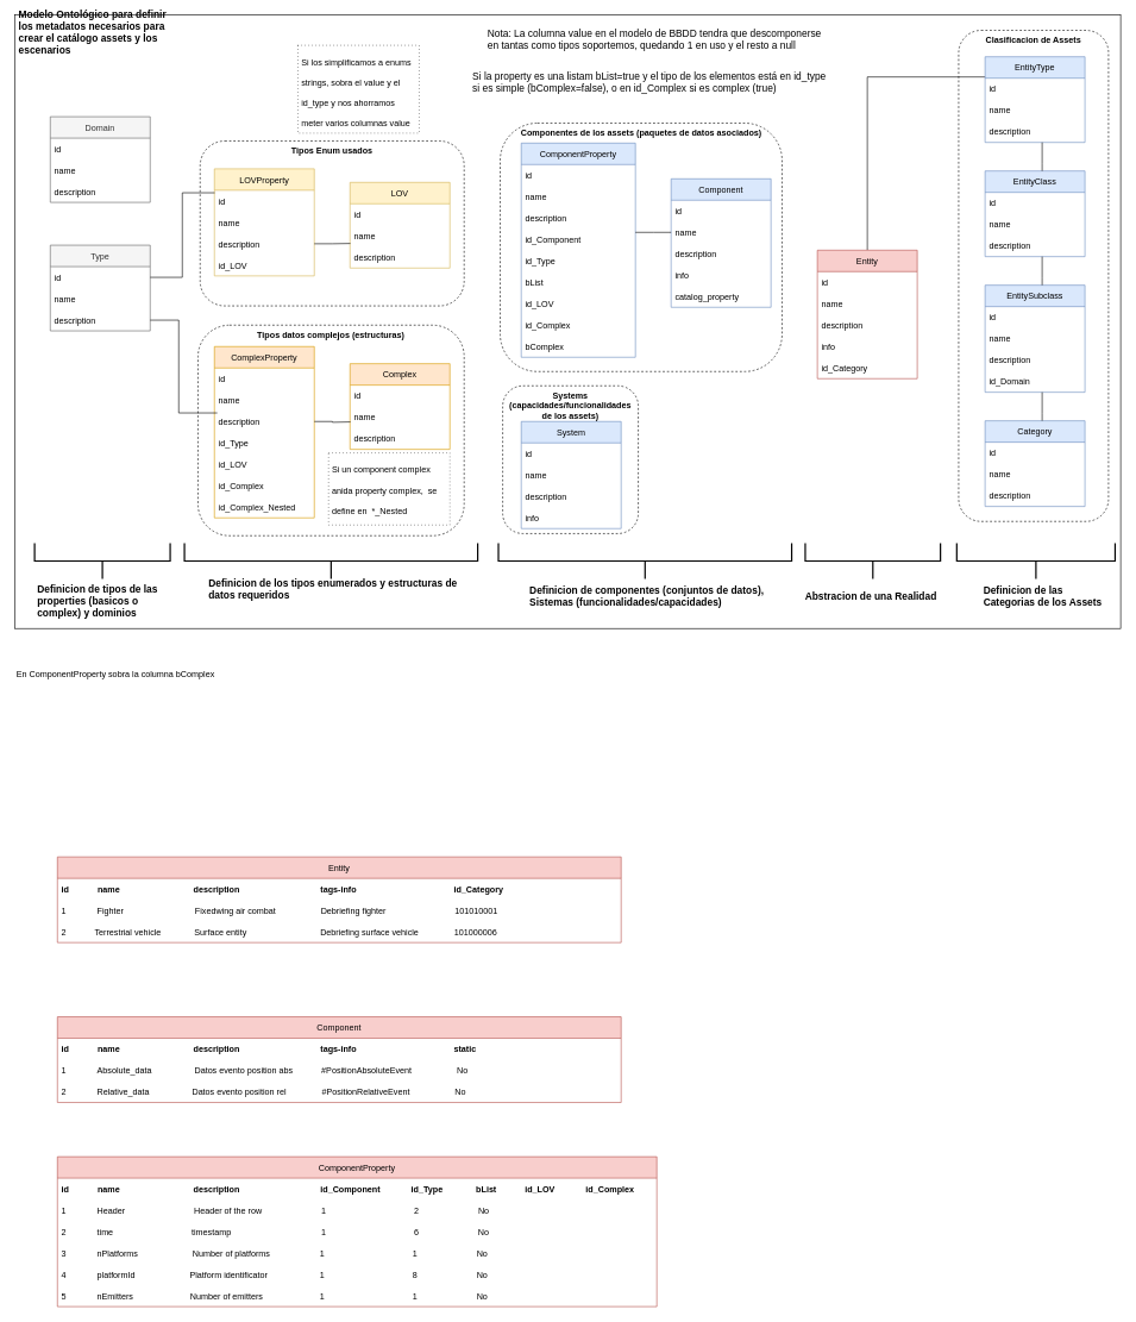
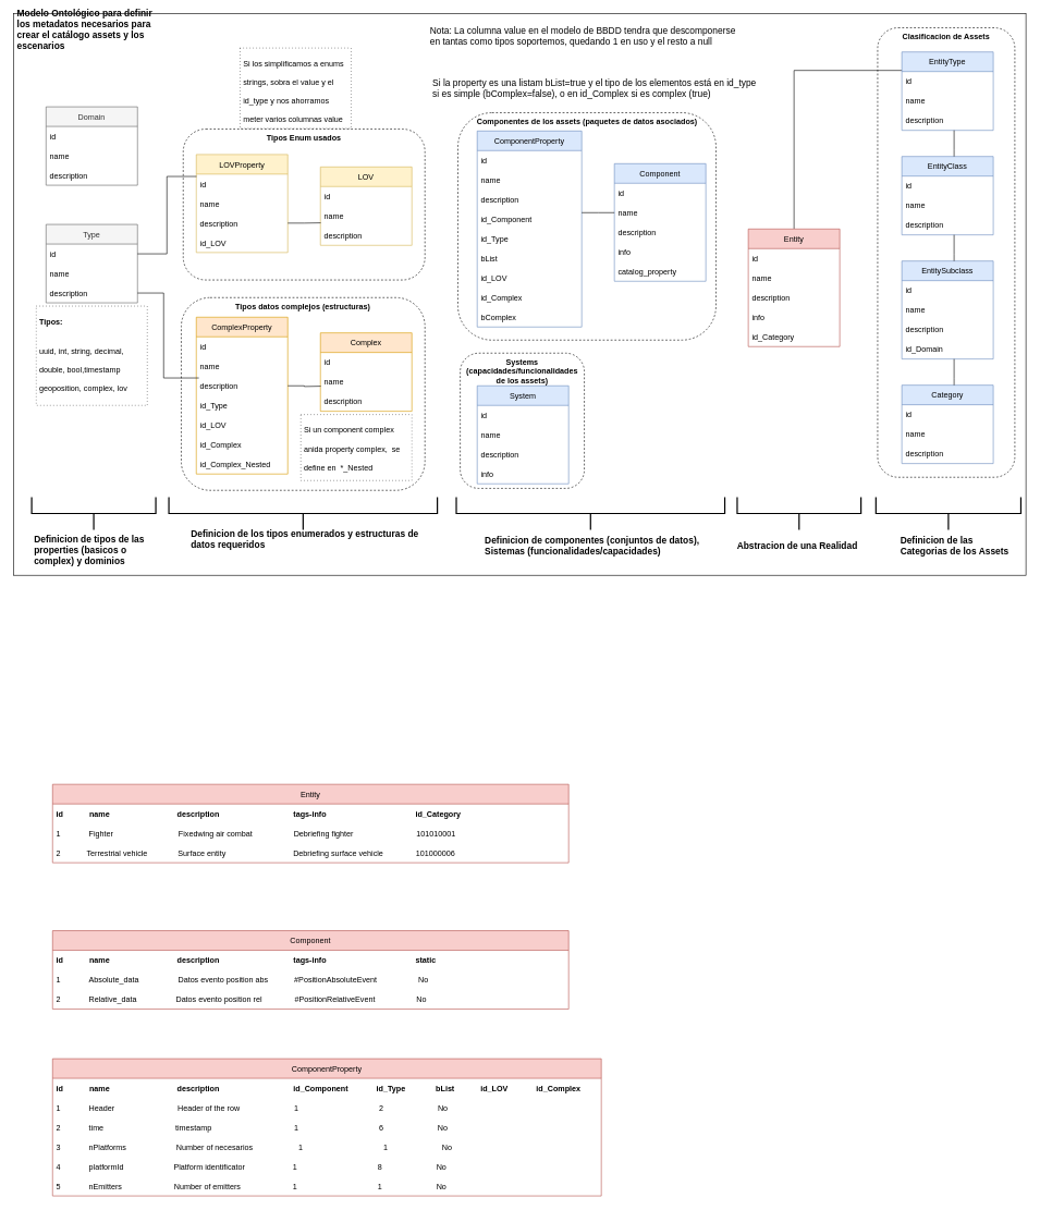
- <mxCell id="99" value="Nota: La columna value en el modelo de BBDD tendra que descomponerse en tantas como tipos soportemos, quedando 1 en uso y el resto a null" style="text;html=1;strokeColor=none;fillColor=none;align=left;verticalAlign=middle;whiteSpace=wrap;rounded=0;fontSize=14;" parent="1" vertex="1"><mxGeometry x="681" y="40" width="470" height="30" as="geometry" /></mxCell>
+ <mxCell id="99" value="Nota: La columna value en el modelo de BBDD tendra que descomponerse en tantas como tipos soportemos, quedando 1 en uso y el resto a null" style="text;html=1;strokeColor=none;fillColor=none;align=left;verticalAlign=middle;whiteSpace=wrap;rounded=0;fontSize=14;" parent="1" vertex="1"><mxGeometry x="656" y="40" width="470" height="30" as="geometry" /></mxCell>
- <mxCell id="100" value="Si la property es una listam bList=true y el tipo de los elementos está en id_type si es simple (bComplex=false), o en id_Complex si es complex (true)" style="text;html=1;strokeColor=none;fillColor=none;align=left;verticalAlign=middle;whiteSpace=wrap;rounded=0;fontSize=14;" parent="1" vertex="1"><mxGeometry x="660" y="100" width="500" height="30" as="geometry" /></mxCell>
+ <mxCell id="100" value="Si la property es una listam bList=true y el tipo de los elementos está en id_type si es simple (bComplex=false), o en id_Complex si es complex (true)" style="text;html=1;strokeColor=none;fillColor=none;align=left;verticalAlign=middle;whiteSpace=wrap;rounded=0;fontSize=14;" parent="1" vertex="1"><mxGeometry x="660" y="120" width="500" height="30" as="geometry" /></mxCell>
- <mxCell id="98" value="&lt;h1&gt;&lt;span style=&quot;font-size: 12px; font-weight: normal; background-color: initial;&quot;&gt;Si los simplificamos a enums strings, sobra el value y el id_type y nos ahorramos meter varios columnas value&lt;/span&gt;&lt;br&gt;&lt;/h1&gt;" style="text;html=1;strokeColor=default;fillColor=none;spacing=5;spacingTop=-20;whiteSpace=wrap;overflow=hidden;rounded=0;dashed=1;dashPattern=1 4;" parent="1" vertex="1"><mxGeometry x="417" y="63" width="170" height="123" as="geometry" /></mxCell>
+ <mxCell id="98" value="&lt;h1&gt;&lt;span style=&quot;font-size: 12px; font-weight: normal; background-color: initial;&quot;&gt;Si los simplificamos a enums strings, sobra el value y el id_type y nos ahorramos meter varios columnas value&lt;/span&gt;&lt;br&gt;&lt;/h1&gt;" style="text;html=1;strokeColor=default;fillColor=none;spacing=5;spacingTop=-20;whiteSpace=wrap;overflow=hidden;rounded=0;dashed=1;dashPattern=1 4;" parent="1" vertex="1"><mxGeometry x="367" y="73" width="170" height="123" as="geometry" /></mxCell>
+ <mxCell id="23" value="&lt;h1&gt;&lt;font style=&quot;font-size: 12px;&quot;&gt;Tipos:&lt;/font&gt;&lt;/h1&gt;&lt;h1&gt;&lt;font style=&quot;font-size: 12px; font-weight: normal;&quot;&gt;uuid, int, string, decimal, double, bool,timestamp geoposition, complex, lov&lt;/font&gt;&lt;/h1&gt;" style="text;html=1;strokeColor=default;fillColor=none;spacing=5;spacingTop=-20;whiteSpace=wrap;overflow=hidden;rounded=0;dashed=1;dashPattern=1 4;" parent="1" vertex="1"><mxGeometry x="55" y="468" width="170" height="152" as="geometry" /></mxCell>
- <mxCell id="121" value="En ComponentProperty sobra la columna bComplex" style="text;html=1;strokeColor=none;fillColor=none;align=left;verticalAlign=middle;whiteSpace=wrap;rounded=0;" vertex="1" parent="1"><mxGeometry x="21" y="930" width="326" height="30" as="geometry" /></mxCell>
- <mxCell id="118" value="3             nPlatforms                       Number of platforms                     1                                     1                         No" style="text;strokeColor=none;fillColor=none;align=left;verticalAlign=middle;spacingLeft=4;spacingRight=4;overflow=hidden;points=[[0,0.5],[1,0.5]];portConstraint=eastwest;rotatable=0;" vertex="1" parent="114"><mxGeometry y="120" width="840" height="30" as="geometry" /></mxCell>
+ <mxCell id="118" value="3             nPlatforms                       Number of necesarios                     1                                     1                         No" style="text;strokeColor=none;fillColor=none;align=left;verticalAlign=middle;spacingLeft=4;spacingRight=4;overflow=hidden;points=[[0,0.5],[1,0.5]];portConstraint=eastwest;rotatable=0;" vertex="1" parent="114"><mxGeometry y="120" width="840" height="30" as="geometry" /></mxCell>
